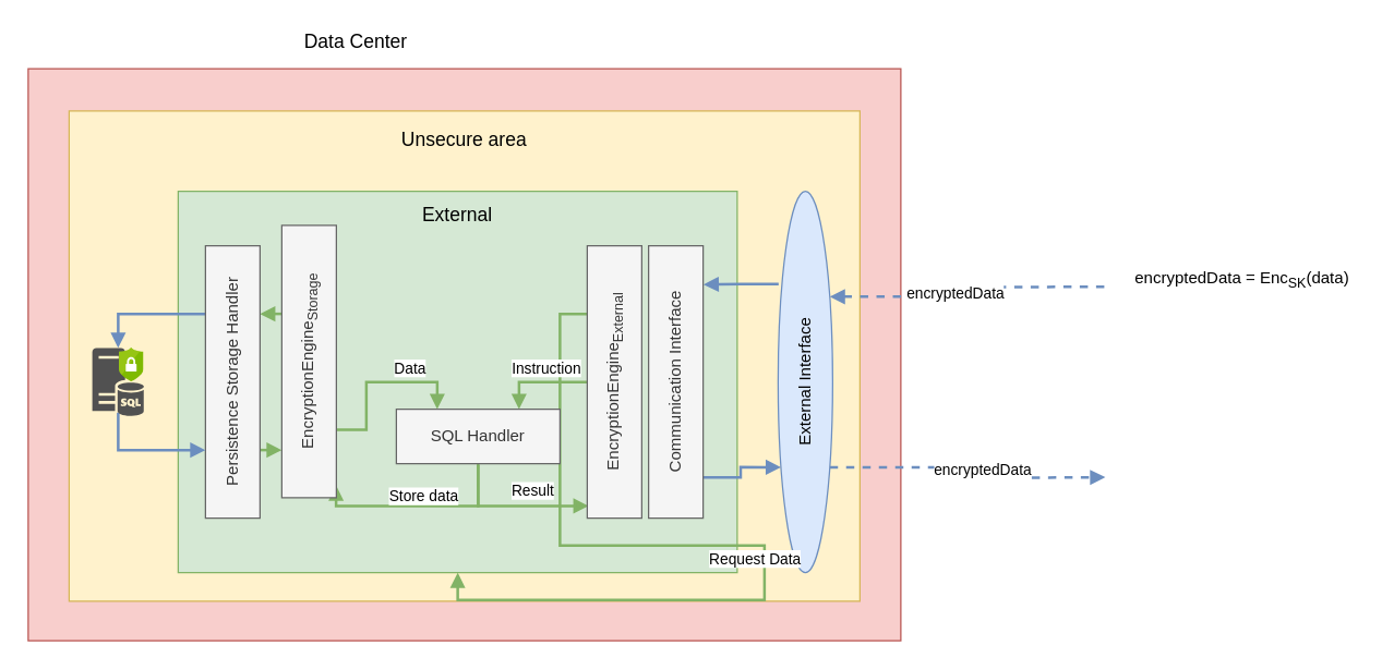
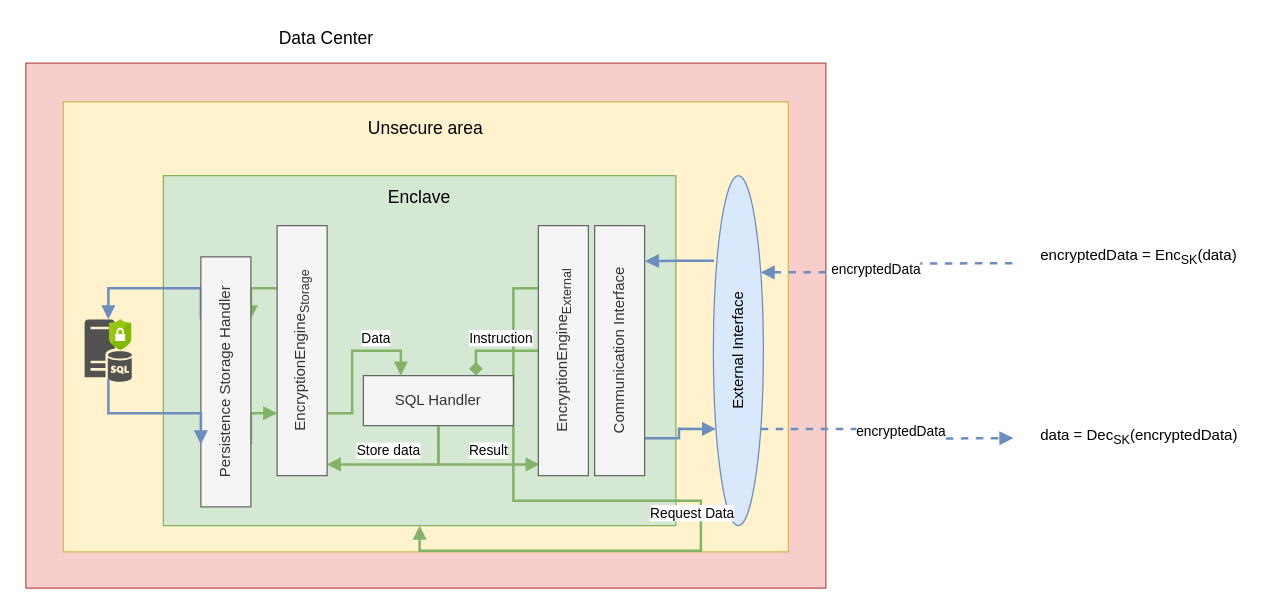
- <mxCell id="26" value="EncryptionEngine&lt;sub&gt;Storage&lt;/sub&gt;" style="rounded=0;whiteSpace=wrap;html=1;fillColor=#f5f5f5;strokeColor=#666666;fontColor=#333333;horizontal=0;" vertex="1" parent="1"><mxGeometry x="206" y="165" width="40" height="200" as="geometry" /></mxCell>
+ <mxCell id="26" value="EncryptionEngine&lt;sub&gt;Storage&lt;/sub&gt;" style="rounded=0;whiteSpace=wrap;html=1;fillColor=#f5f5f5;strokeColor=#666666;fontColor=#333333;horizontal=0;" vertex="1" parent="1"><mxGeometry x="221" y="180" width="40" height="200" as="geometry" /></mxCell>
- <mxCell id="20" value="Persistence Storage Handler" style="rounded=0;whiteSpace=wrap;html=1;fillColor=#f5f5f5;strokeColor=#666666;fontColor=#333333;horizontal=0;" vertex="1" parent="1"><mxGeometry x="150" y="180" width="40" height="200" as="geometry" /></mxCell>
+ <mxCell id="20" value="Persistence Storage Handler" style="rounded=0;whiteSpace=wrap;html=1;fillColor=#f5f5f5;strokeColor=#666666;fontColor=#333333;horizontal=0;" vertex="1" parent="1"><mxGeometry x="160" y="205" width="40" height="200" as="geometry" /></mxCell>
- <mxCell id="4" value="&lt;p&gt;External&lt;/p&gt;&lt;p&gt;&lt;br&gt;&lt;/p&gt;&lt;p&gt;&lt;br&gt;&lt;/p&gt;&lt;p&gt;&lt;br&gt;&lt;/p&gt;&lt;p&gt;&lt;br&gt;&lt;/p&gt;&lt;p&gt;&lt;br&gt;&lt;/p&gt;&lt;p&gt;&lt;br&gt;&lt;/p&gt;&lt;p&gt;&lt;br&gt;&lt;/p&gt;&lt;p&gt;&lt;br&gt;&lt;/p&gt;" style="rounded=0;whiteSpace=wrap;html=1;fontSize=14;fillColor=#d5e8d4;strokeColor=#82b366;" vertex="1" parent="1"><mxGeometry x="130" y="140" width="410" height="280" as="geometry" /></mxCell>
+ <mxCell id="4" value="&lt;p&gt;Enclave&lt;/p&gt;&lt;p&gt;&lt;br&gt;&lt;/p&gt;&lt;p&gt;&lt;br&gt;&lt;/p&gt;&lt;p&gt;&lt;br&gt;&lt;/p&gt;&lt;p&gt;&lt;br&gt;&lt;/p&gt;&lt;p&gt;&lt;br&gt;&lt;/p&gt;&lt;p&gt;&lt;br&gt;&lt;/p&gt;&lt;p&gt;&lt;br&gt;&lt;/p&gt;&lt;p&gt;&lt;br&gt;&lt;/p&gt;" style="rounded=0;whiteSpace=wrap;html=1;fontSize=14;fillColor=#d5e8d4;strokeColor=#82b366;" vertex="1" parent="1"><mxGeometry x="130" y="140" width="410" height="280" as="geometry" /></mxCell>
- <mxCell id="14" value="Instruction" style="edgeStyle=orthogonalEdgeStyle;rounded=0;orthogonalLoop=1;jettySize=auto;html=1;exitX=0;exitY=0.5;exitDx=0;exitDy=0;entryX=0.75;entryY=0;entryDx=0;entryDy=0;startArrow=none;startFill=0;endArrow=block;endFill=1;strokeWidth=2;fillColor=#d5e8d4;strokeColor=#82b366;" edge="1" parent="1" source="16" target="27"><mxGeometry x="-0.141" y="-10" relative="1" as="geometry"><mxPoint as="offset" /></mxGeometry></mxCell>
+ <mxCell id="14" value="Instruction" style="edgeStyle=orthogonalEdgeStyle;rounded=0;orthogonalLoop=1;jettySize=auto;html=1;exitX=0;exitY=0.5;exitDx=0;exitDy=0;entryX=0.75;entryY=0;entryDx=0;entryDy=0;startArrow=none;startFill=0;endArrow=diamond;endFill=1;strokeWidth=2;fillColor=#d5e8d4;strokeColor=#82b366;" edge="1" parent="1" source="16" target="27"><mxGeometry x="-0.141" y="-10" relative="1" as="geometry"><mxPoint as="offset" /></mxGeometry></mxCell>
+ <mxCell id="28" value="data = Dec&lt;sub&gt;SK&lt;/sub&gt;(encryptedData)" style="text;html=1;" vertex="1" parent="1"><mxGeometry x="830" y="334" width="170" height="30" as="geometry" /></mxCell>
